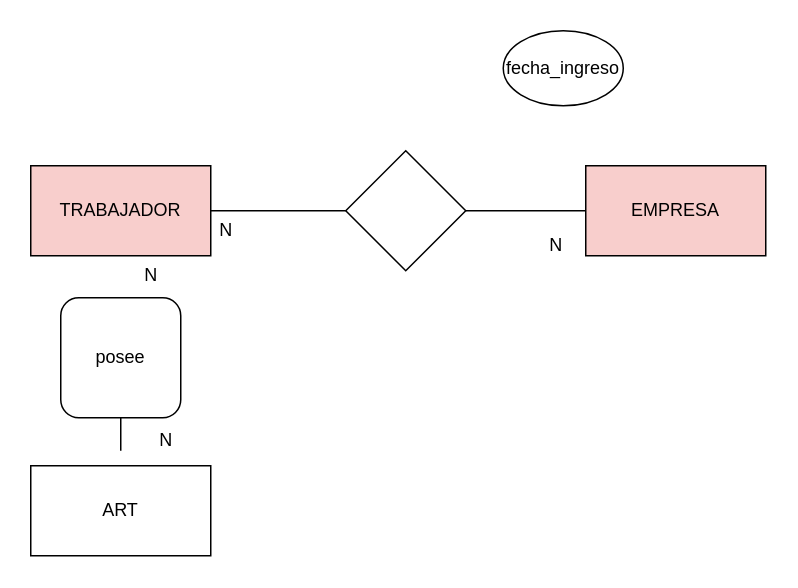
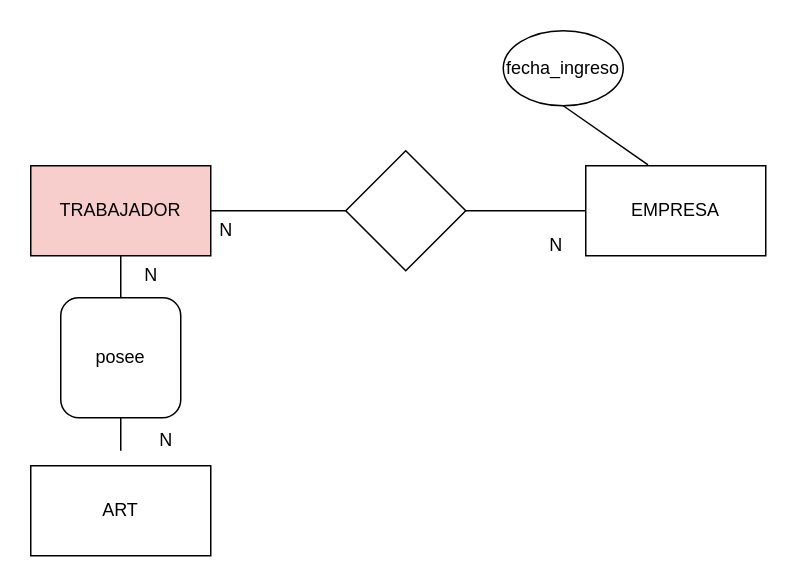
+ <mxCell id="12" value="" style="endArrow=none;html=1;rounded=0;exitX=0.5;exitY=1;exitDx=0;exitDy=0;entryX=0.346;entryY=-0.009;entryDx=0;entryDy=0;entryPerimeter=0;" edge="1" parent="1" source="11" target="2"><mxGeometry width="50" height="50" relative="1" as="geometry"><mxPoint x="560" y="270" as="sourcePoint" /><mxPoint x="420" y="110" as="targetPoint" /></mxGeometry></mxCell>
- <mxCell id="2" value="EMPRESA" style="rounded=0;whiteSpace=wrap;html=1;fillColor=#f8cecc;" vertex="1" parent="1"><mxGeometry x="390" y="110" width="120" height="60" as="geometry" /></mxCell>
+ <mxCell id="2" value="EMPRESA" style="rounded=0;whiteSpace=wrap;html=1;" vertex="1" parent="1"><mxGeometry x="390" y="110" width="120" height="60" as="geometry" /></mxCell>
+ <mxCell id="7" value="" style="endArrow=none;html=1;rounded=0;exitX=0.5;exitY=1;exitDx=0;exitDy=0;entryX=0.5;entryY=0;entryDx=0;entryDy=0;" edge="1" parent="1" source="3" target="6"><mxGeometry width="50" height="50" relative="1" as="geometry"><mxPoint x="410" y="260" as="sourcePoint" /><mxPoint x="460" y="210" as="targetPoint" /></mxGeometry></mxCell>
